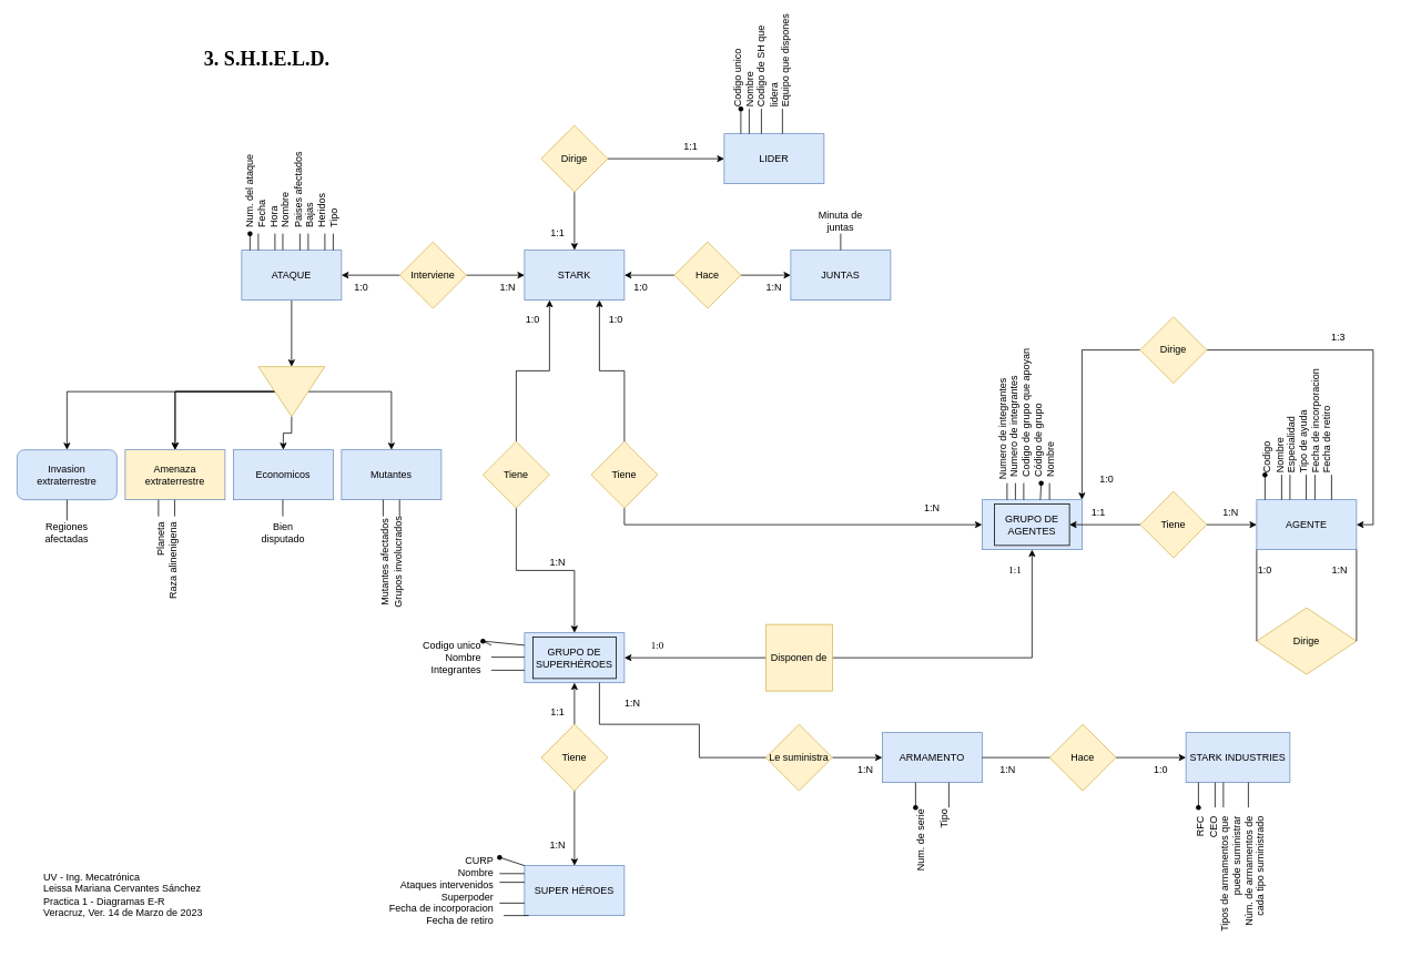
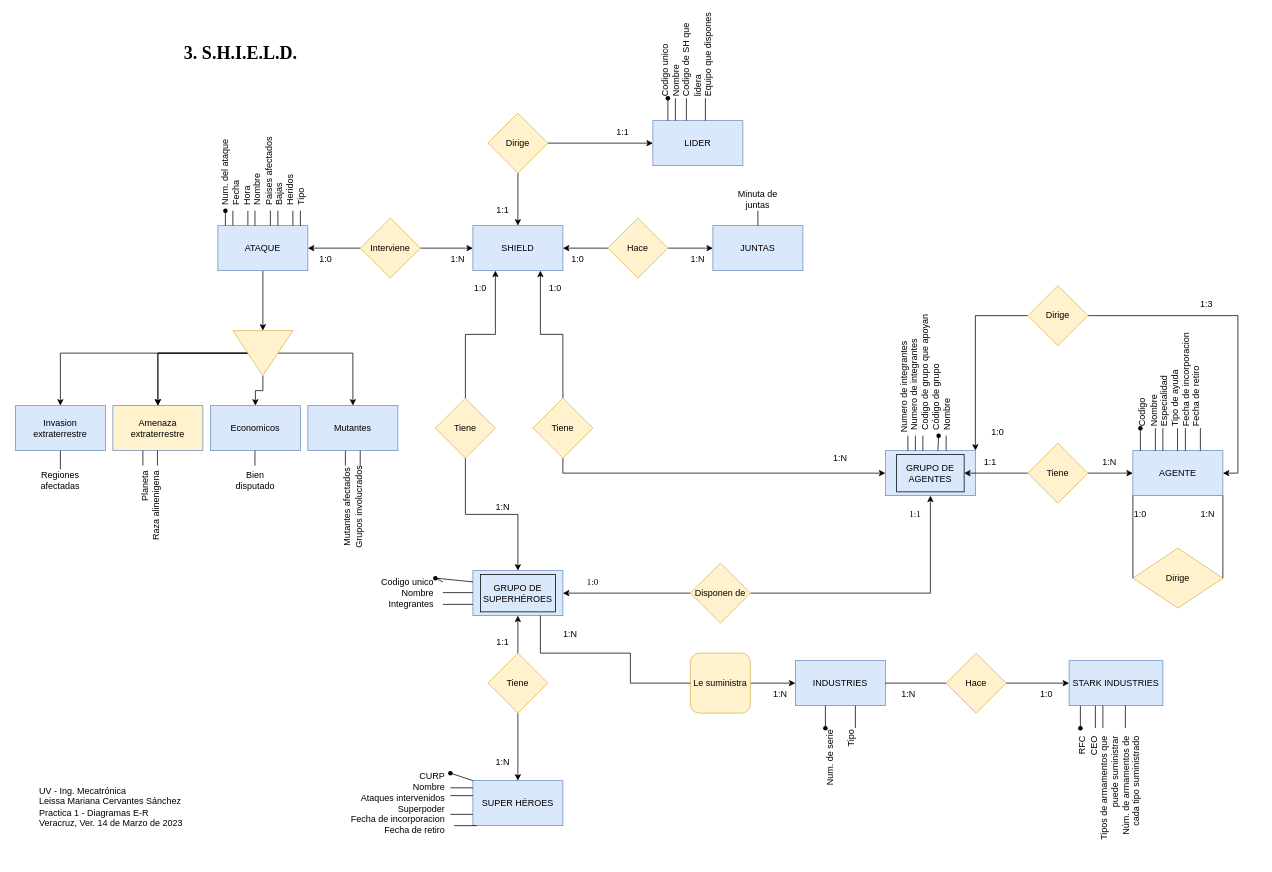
- <mxCell id="4" value="STARK" style="rounded=0;whiteSpace=wrap;html=1;fillColor=#dae8fc;strokeColor=#6c8ebf;" parent="1" vertex="1"><mxGeometry x="630" y="270" width="120" height="60" as="geometry" /></mxCell>
+ <mxCell id="4" value="SHIELD" style="rounded=0;whiteSpace=wrap;html=1;fillColor=#dae8fc;strokeColor=#6c8ebf;" parent="1" vertex="1"><mxGeometry x="630" y="270" width="120" height="60" as="geometry" /></mxCell>
- <mxCell id="43" value="Invasion extraterrestre" style="whiteSpace=wrap;html=1;fillColor=#dae8fc;strokeColor=#6c8ebf;rounded=1;" parent="1" vertex="1"><mxGeometry y="510" width="120" height="60" as="geometry" x="20" /></mxCell>
+ <mxCell id="43" value="Invasion extraterrestre" style="rounded=0;whiteSpace=wrap;html=1;fillColor=#dae8fc;strokeColor=#6c8ebf;" parent="1" vertex="1"><mxGeometry y="510" width="120" height="60" as="geometry" x="20" /></mxCell>
- <mxCell id="22" value="Disponen de" style="whiteSpace=wrap;html=1;fillColor=#fff2cc;strokeColor=#d6b656;rounded=0;" parent="1" vertex="1"><mxGeometry x="920" y="720" width="80" height="80" as="geometry" /></mxCell>
+ <mxCell id="22" value="Disponen de" style="rhombus;whiteSpace=wrap;html=1;fillColor=#fff2cc;strokeColor=#d6b656;" parent="1" vertex="1"><mxGeometry x="920" y="720" width="80" height="80" as="geometry" /></mxCell>
- <mxCell id="48" value="Le suministra" style="rhombus;whiteSpace=wrap;html=1;fillColor=#fff2cc;strokeColor=#d6b656;" parent="1" vertex="1"><mxGeometry x="920" y="840" width="80" height="80" as="geometry" /></mxCell>
+ <mxCell id="48" value="Le suministra" style="whiteSpace=wrap;html=1;fillColor=#fff2cc;strokeColor=#d6b656;rounded=1;" parent="1" vertex="1"><mxGeometry x="920" y="840" width="80" height="80" as="geometry" /></mxCell>
- <mxCell id="50" value="ARMAMENTO" style="whiteSpace=wrap;html=1;fillColor=#dae8fc;strokeColor=#6c8ebf;" parent="1" vertex="1"><mxGeometry x="1060" y="850" width="120" height="60" as="geometry" /></mxCell>
+ <mxCell id="50" value="INDUSTRIES" style="whiteSpace=wrap;html=1;fillColor=#dae8fc;strokeColor=#6c8ebf;" parent="1" vertex="1"><mxGeometry x="1060" y="850" width="120" height="60" as="geometry" /></mxCell>
